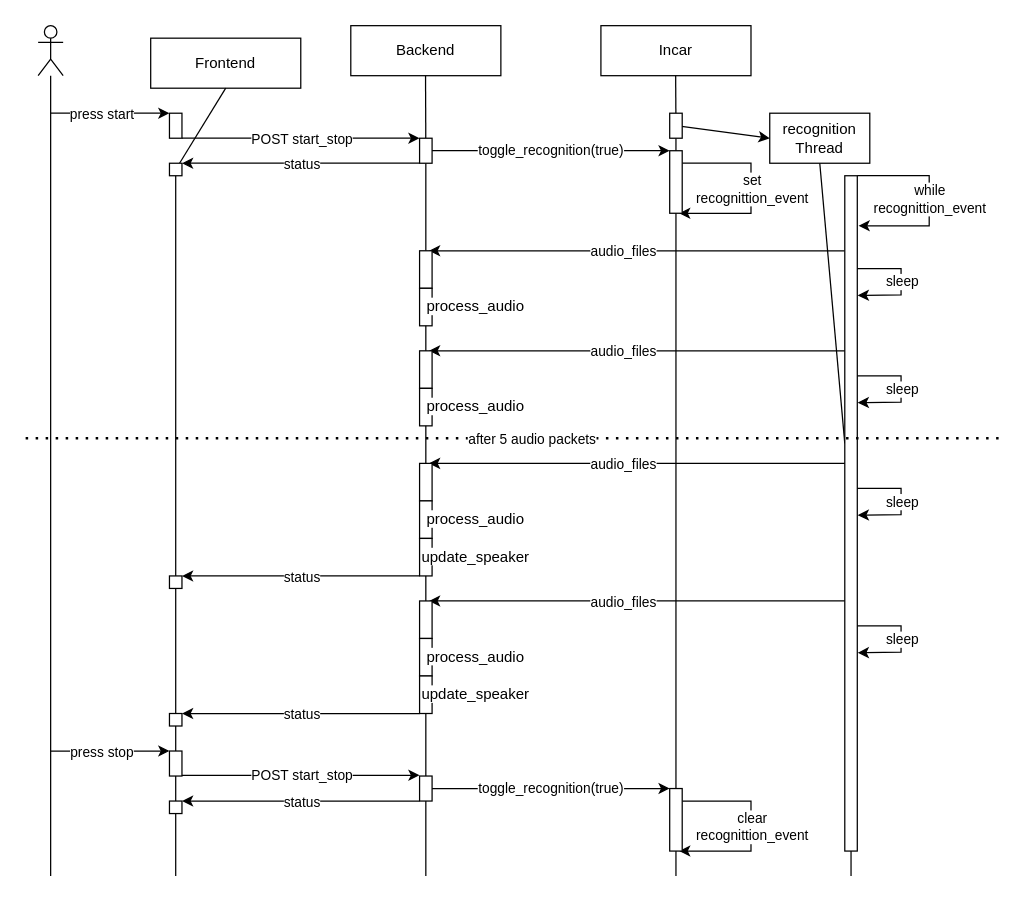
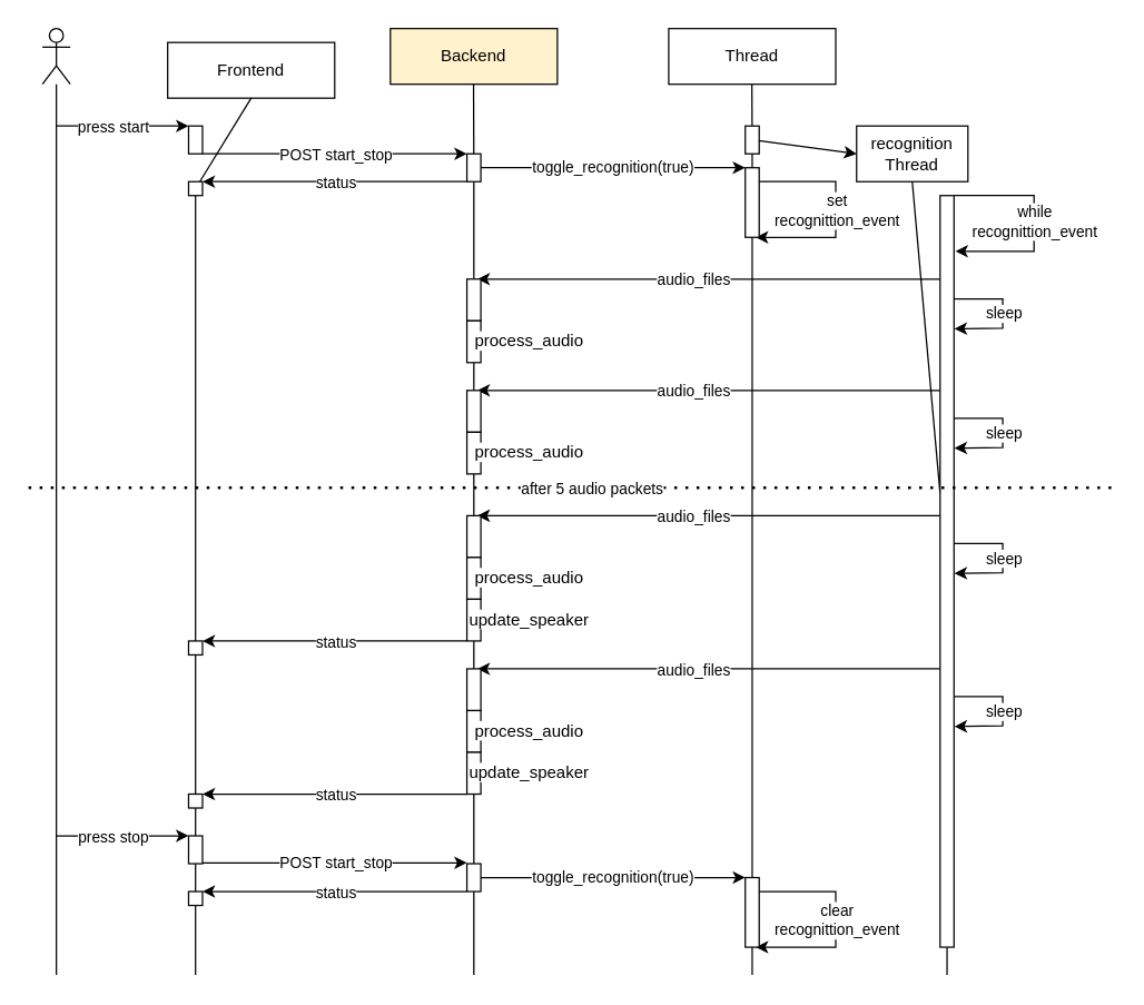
- <mxCell id="2" value="Backend" style="rounded=0;whiteSpace=wrap;html=1;" vertex="1" parent="1"><mxGeometry x="280" y="20" width="120" height="40" as="geometry" /></mxCell>
+ <mxCell id="2" value="Backend" style="rounded=0;whiteSpace=wrap;html=1;fillColor=#fff2cc;" vertex="1" parent="1"><mxGeometry x="280" y="20" width="120" height="40" as="geometry" /></mxCell>
- <mxCell id="4" value="Incar" style="rounded=0;whiteSpace=wrap;html=1;" vertex="1" parent="1"><mxGeometry x="480" y="20" width="120" height="40" as="geometry" /></mxCell>
+ <mxCell id="4" value="Thread" style="rounded=0;whiteSpace=wrap;html=1;" vertex="1" parent="1"><mxGeometry x="480" y="20" width="120" height="40" as="geometry" /></mxCell>
